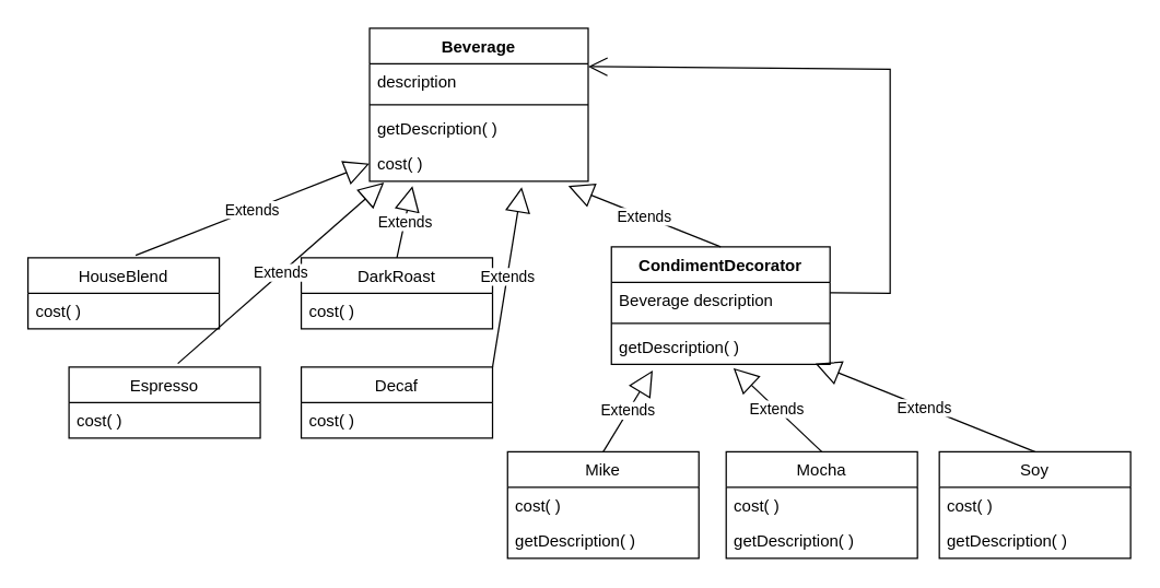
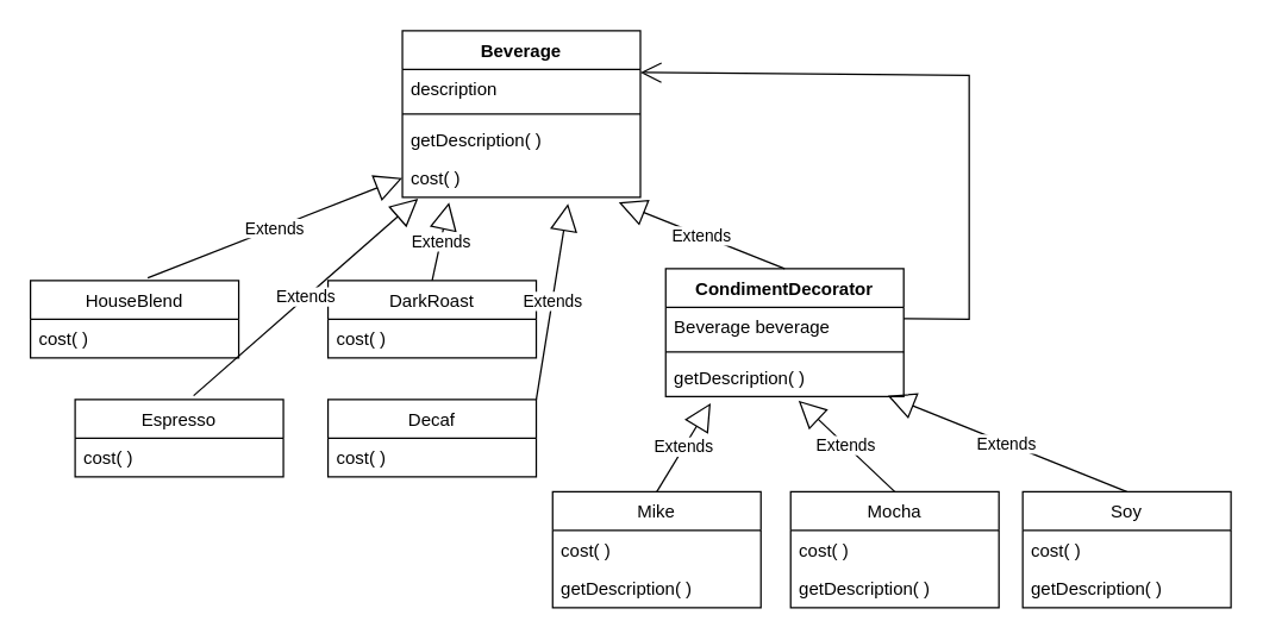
- <mxCell id="16" value="Beverage description" style="text;strokeColor=none;fillColor=none;align=left;verticalAlign=top;spacingLeft=4;spacingRight=4;overflow=hidden;rotatable=0;points=[[0,0.5],[1,0.5]];portConstraint=eastwest;" vertex="1" parent="15"><mxGeometry y="26" width="160" height="26" as="geometry" /></mxCell>
+ <mxCell id="16" value="Beverage beverage" style="text;strokeColor=none;fillColor=none;align=left;verticalAlign=top;spacingLeft=4;spacingRight=4;overflow=hidden;rotatable=0;points=[[0,0.5],[1,0.5]];portConstraint=eastwest;" vertex="1" parent="15"><mxGeometry y="26" width="160" height="26" as="geometry" /></mxCell>
